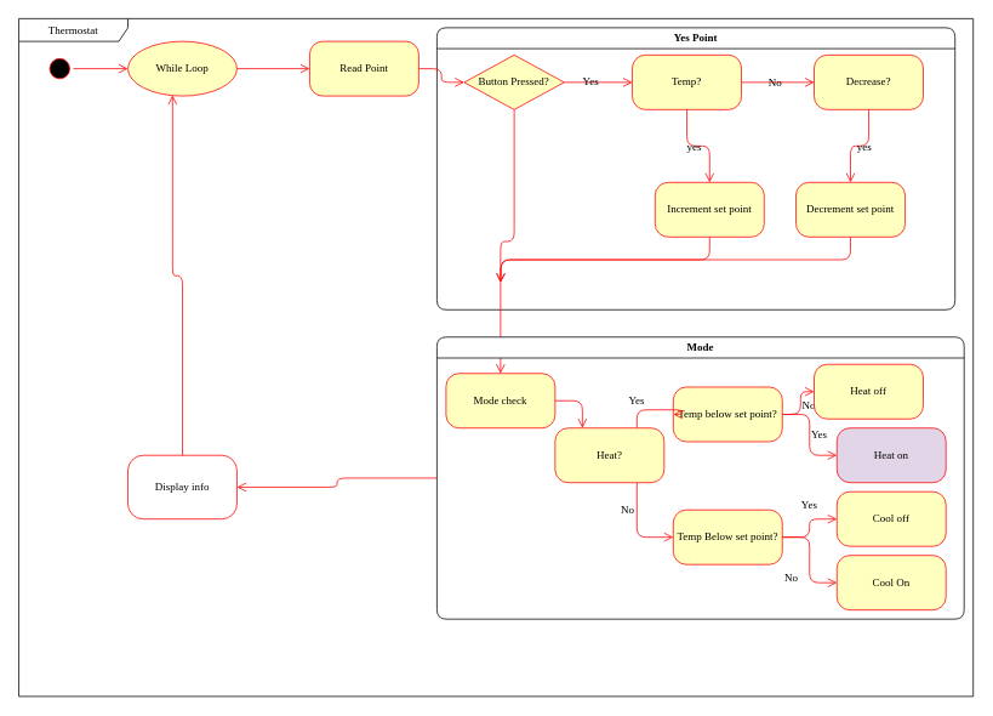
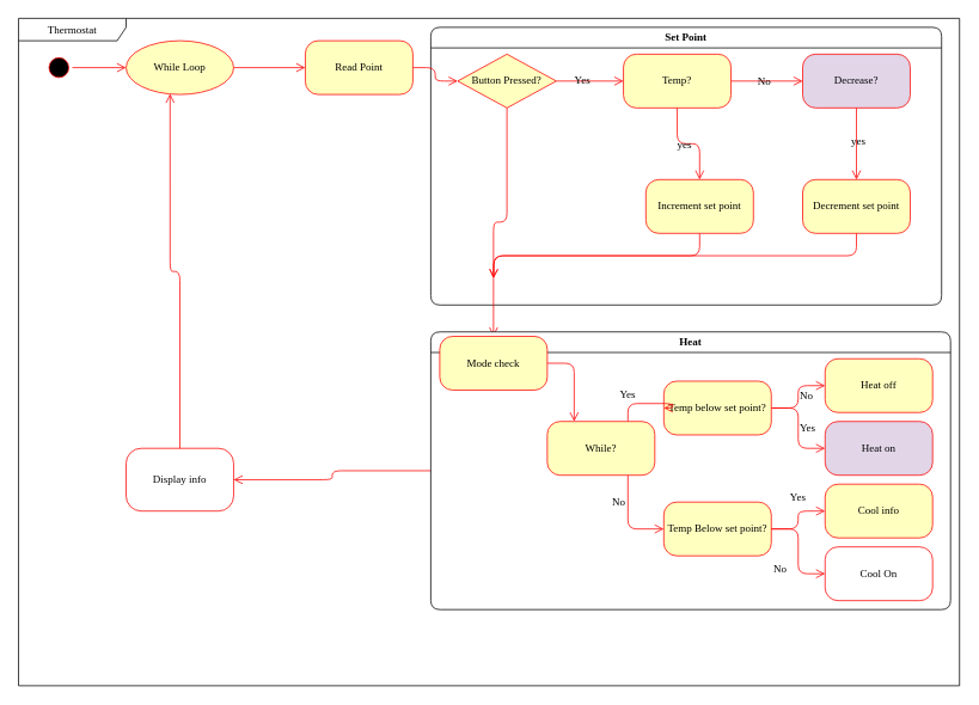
- <mxCell id="6" value="Yes Point" style="swimlane;whiteSpace=wrap;html=1;rounded=1;shadow=0;comic=0;labelBackgroundColor=none;strokeWidth=1;fontFamily=Verdana;fontSize=12;align=center;" parent="1" vertex="1"><mxGeometry x="480" y="30" width="570" height="310" as="geometry" /></mxCell>
+ <mxCell id="6" value="Set Point" style="swimlane;whiteSpace=wrap;html=1;rounded=1;shadow=0;comic=0;labelBackgroundColor=none;strokeWidth=1;fontFamily=Verdana;fontSize=12;align=center;" parent="1" vertex="1"><mxGeometry x="480" y="30" width="570" height="310" as="geometry" /></mxCell>
- <mxCell id="14" value="Decrease?" style="whiteSpace=wrap;html=1;fontFamily=Verdana;fillColor=#ffffc0;strokeColor=#ff0000;fontColor=#000000;rounded=1;arcSize=24;shadow=0;comic=0;labelBackgroundColor=none;" vertex="1" parent="6"><mxGeometry x="415" y="30" width="120" height="60" as="geometry" /></mxCell>
+ <mxCell id="14" value="Decrease?" style="whiteSpace=wrap;html=1;fontFamily=Verdana;fillColor=#e1d5e7;strokeColor=#ff0000;fontColor=#000000;rounded=1;arcSize=24;shadow=0;comic=0;labelBackgroundColor=none;" vertex="1" parent="6"><mxGeometry x="415" y="30" width="120" height="60" as="geometry" /></mxCell>
- <mxCell id="16" value="Decrement set point" style="whiteSpace=wrap;html=1;fontFamily=Verdana;fillColor=#ffffc0;strokeColor=#ff0000;fontColor=#000000;rounded=1;arcSize=24;shadow=0;comic=0;labelBackgroundColor=none;" vertex="1" parent="6"><mxGeometry x="395" y="170" width="120" height="60" as="geometry" /></mxCell>
+ <mxCell id="16" value="Decrement set point" style="whiteSpace=wrap;html=1;fontFamily=Verdana;fillColor=#ffffc0;strokeColor=#ff0000;fontColor=#000000;rounded=1;arcSize=24;shadow=0;comic=0;labelBackgroundColor=none;" vertex="1" parent="6"><mxGeometry x="415" y="170" width="120" height="60" as="geometry" /></mxCell>
- <mxCell id="27" value="Mode" style="swimlane;whiteSpace=wrap;html=1;rounded=1;shadow=0;comic=0;labelBackgroundColor=none;strokeWidth=1;fontFamily=Verdana;fontSize=12;align=center;" vertex="1" parent="1"><mxGeometry x="480" y="370" width="580" height="310" as="geometry" /></mxCell>
+ <mxCell id="27" value="Heat" style="swimlane;whiteSpace=wrap;html=1;rounded=1;shadow=0;comic=0;labelBackgroundColor=none;strokeWidth=1;fontFamily=Verdana;fontSize=12;align=center;" vertex="1" parent="1"><mxGeometry x="480" y="370" width="580" height="310" as="geometry" /></mxCell>
- <mxCell id="31" value="Heat off" style="whiteSpace=wrap;html=1;fontFamily=Verdana;fillColor=#ffffc0;strokeColor=#ff0000;fontColor=#000000;rounded=1;arcSize=24;shadow=0;comic=0;labelBackgroundColor=none;" vertex="1" parent="27"><mxGeometry x="415" y="30" width="120" height="60" as="geometry" /></mxCell>
+ <mxCell id="31" value="Heat off" style="whiteSpace=wrap;html=1;fontFamily=Verdana;fillColor=#ffffc0;strokeColor=#ff0000;fontColor=#000000;rounded=1;arcSize=24;shadow=0;comic=0;labelBackgroundColor=none;" vertex="1" parent="27"><mxGeometry x="440" y="30" width="120" height="60" as="geometry" /></mxCell>
- <mxCell id="34" value="Mode check" style="whiteSpace=wrap;html=1;fontFamily=Verdana;fillColor=#ffffc0;strokeColor=#ff0000;fontColor=#000000;rounded=1;arcSize=24;shadow=0;comic=0;labelBackgroundColor=none;fontSize=12;" vertex="1" parent="27"><mxGeometry x="10" y="40" width="120" height="60" as="geometry" /></mxCell>
+ <mxCell id="34" value="Mode check" style="whiteSpace=wrap;html=1;fontFamily=Verdana;fillColor=#ffffc0;strokeColor=#ff0000;fontColor=#000000;rounded=1;arcSize=24;shadow=0;comic=0;labelBackgroundColor=none;fontSize=12;" vertex="1" parent="27"><mxGeometry x="10" y="5" width="120" height="60" as="geometry" /></mxCell>
- <mxCell id="37" value="Heat?" style="whiteSpace=wrap;html=1;fontFamily=Verdana;fillColor=#ffffc0;strokeColor=#ff0000;fontColor=#000000;rounded=1;arcSize=24;shadow=0;comic=0;labelBackgroundColor=none;" vertex="1" parent="27"><mxGeometry x="130" y="100" width="120" height="60" as="geometry" /></mxCell>
+ <mxCell id="37" value="While?" style="whiteSpace=wrap;html=1;fontFamily=Verdana;fillColor=#ffffc0;strokeColor=#ff0000;fontColor=#000000;rounded=1;arcSize=24;shadow=0;comic=0;labelBackgroundColor=none;" vertex="1" parent="27"><mxGeometry x="130" y="100" width="120" height="60" as="geometry" /></mxCell>
- <mxCell id="42" value="Cool off" style="whiteSpace=wrap;html=1;fontFamily=Verdana;fillColor=#ffffc0;strokeColor=#ff0000;fontColor=#000000;rounded=1;arcSize=24;shadow=0;comic=0;labelBackgroundColor=none;" vertex="1" parent="27"><mxGeometry x="440" y="170" width="120" height="60" as="geometry" /></mxCell>
+ <mxCell id="42" value="Cool info" style="whiteSpace=wrap;html=1;fontFamily=Verdana;fillColor=#ffffc0;strokeColor=#ff0000;fontColor=#000000;rounded=1;arcSize=24;shadow=0;comic=0;labelBackgroundColor=none;" vertex="1" parent="27"><mxGeometry x="440" y="170" width="120" height="60" as="geometry" /></mxCell>
- <mxCell id="44" value="Cool On" style="whiteSpace=wrap;html=1;fontFamily=Verdana;fillColor=#ffffc0;strokeColor=#ff0000;fontColor=#000000;rounded=1;arcSize=24;shadow=0;comic=0;labelBackgroundColor=none;" vertex="1" parent="1"><mxGeometry x="920" y="610" width="120" height="60" as="geometry" /></mxCell>
+ <mxCell id="44" value="Cool On" style="whiteSpace=wrap;html=1;fontFamily=Verdana;fillColor=#ffffff;strokeColor=#ff0000;fontColor=#000000;rounded=1;arcSize=24;shadow=0;comic=0;labelBackgroundColor=none;" vertex="1" parent="1"><mxGeometry x="920" y="610" width="120" height="60" as="geometry" /></mxCell>
